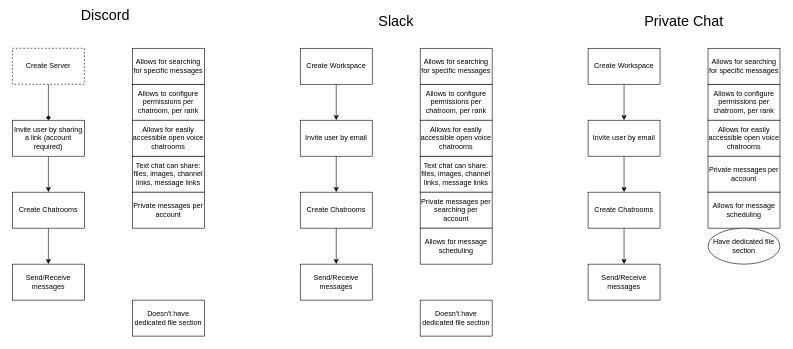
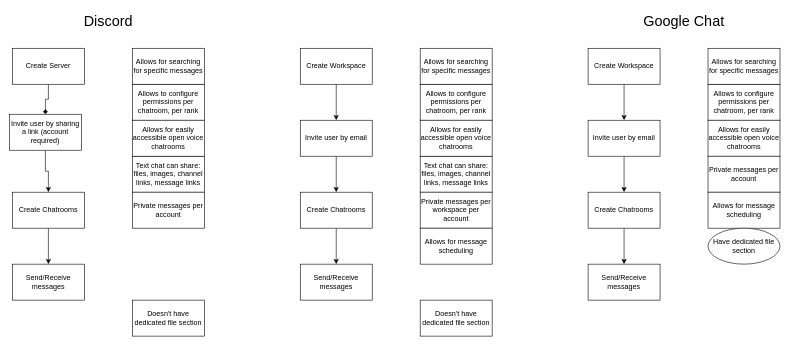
- <mxCell id="4" value="&lt;font style=&quot;font-size: 24px;&quot;&gt;Discord&lt;/font&gt;" style="text;html=1;align=center;verticalAlign=middle;whiteSpace=wrap;rounded=0;" vertex="1" parent="1"><mxGeometry x="145" y="10" width="60" height="30" as="geometry" /></mxCell>
+ <mxCell id="4" value="&lt;font style=&quot;font-size: 24px;&quot;&gt;Discord&lt;/font&gt;" style="text;html=1;align=center;verticalAlign=middle;whiteSpace=wrap;rounded=0;" vertex="1" parent="1"><mxGeometry x="150" y="20" width="60" height="30" as="geometry" /></mxCell>
- <mxCell id="15" value="&lt;font style=&quot;font-size: 24px;&quot;&gt;Slack&lt;br&gt;&lt;/font&gt;" style="text;html=1;align=center;verticalAlign=middle;whiteSpace=wrap;rounded=0;" vertex="1" parent="1"><mxGeometry x="630" y="20" width="60" height="30" as="geometry" /></mxCell>
- <mxCell id="31" value="&lt;font style=&quot;font-size: 24px;&quot;&gt;Private Chat&lt;br&gt;&lt;/font&gt;" style="text;html=1;align=center;verticalAlign=middle;whiteSpace=wrap;rounded=0;" vertex="1" parent="1"><mxGeometry x="980" y="20" width="320" height="30" as="geometry" /></mxCell>
+ <mxCell id="31" value="&lt;font style=&quot;font-size: 24px;&quot;&gt;Google Chat&lt;br&gt;&lt;/font&gt;" style="text;html=1;align=center;verticalAlign=middle;whiteSpace=wrap;rounded=0;" vertex="1" parent="1"><mxGeometry x="980" y="20" width="320" height="30" as="geometry" /></mxCell>
- <mxCell id="3" value="Create Server" style="rounded=0;whiteSpace=wrap;html=1;dashed=1;" vertex="1" parent="1"><mxGeometry x="20" y="80" width="120" height="60" as="geometry" /></mxCell>
+ <mxCell id="3" value="Create Server" style="rounded=0;whiteSpace=wrap;html=1;" vertex="1" parent="1"><mxGeometry x="20" y="80" width="120" height="60" as="geometry" /></mxCell>
- <mxCell id="6" value="Invite user by sharing a link (account required)" style="rounded=0;whiteSpace=wrap;html=1;" vertex="1" parent="1"><mxGeometry x="20" y="200" width="120" height="60" as="geometry" /></mxCell>
+ <mxCell id="6" value="Invite user by sharing a link (account required)" style="rounded=0;whiteSpace=wrap;html=1;" vertex="1" parent="1"><mxGeometry x="15" y="190" width="120" height="60" as="geometry" /></mxCell>
- <mxCell id="28" value="Private messages per searching per account" style="rounded=0;whiteSpace=wrap;html=1;" vertex="1" parent="1"><mxGeometry x="700" y="320" width="120" height="60" as="geometry" /></mxCell>
+ <mxCell id="28" value="Private messages per workspace per account" style="rounded=0;whiteSpace=wrap;html=1;" vertex="1" parent="1"><mxGeometry x="700" y="320" width="120" height="60" as="geometry" /></mxCell>
